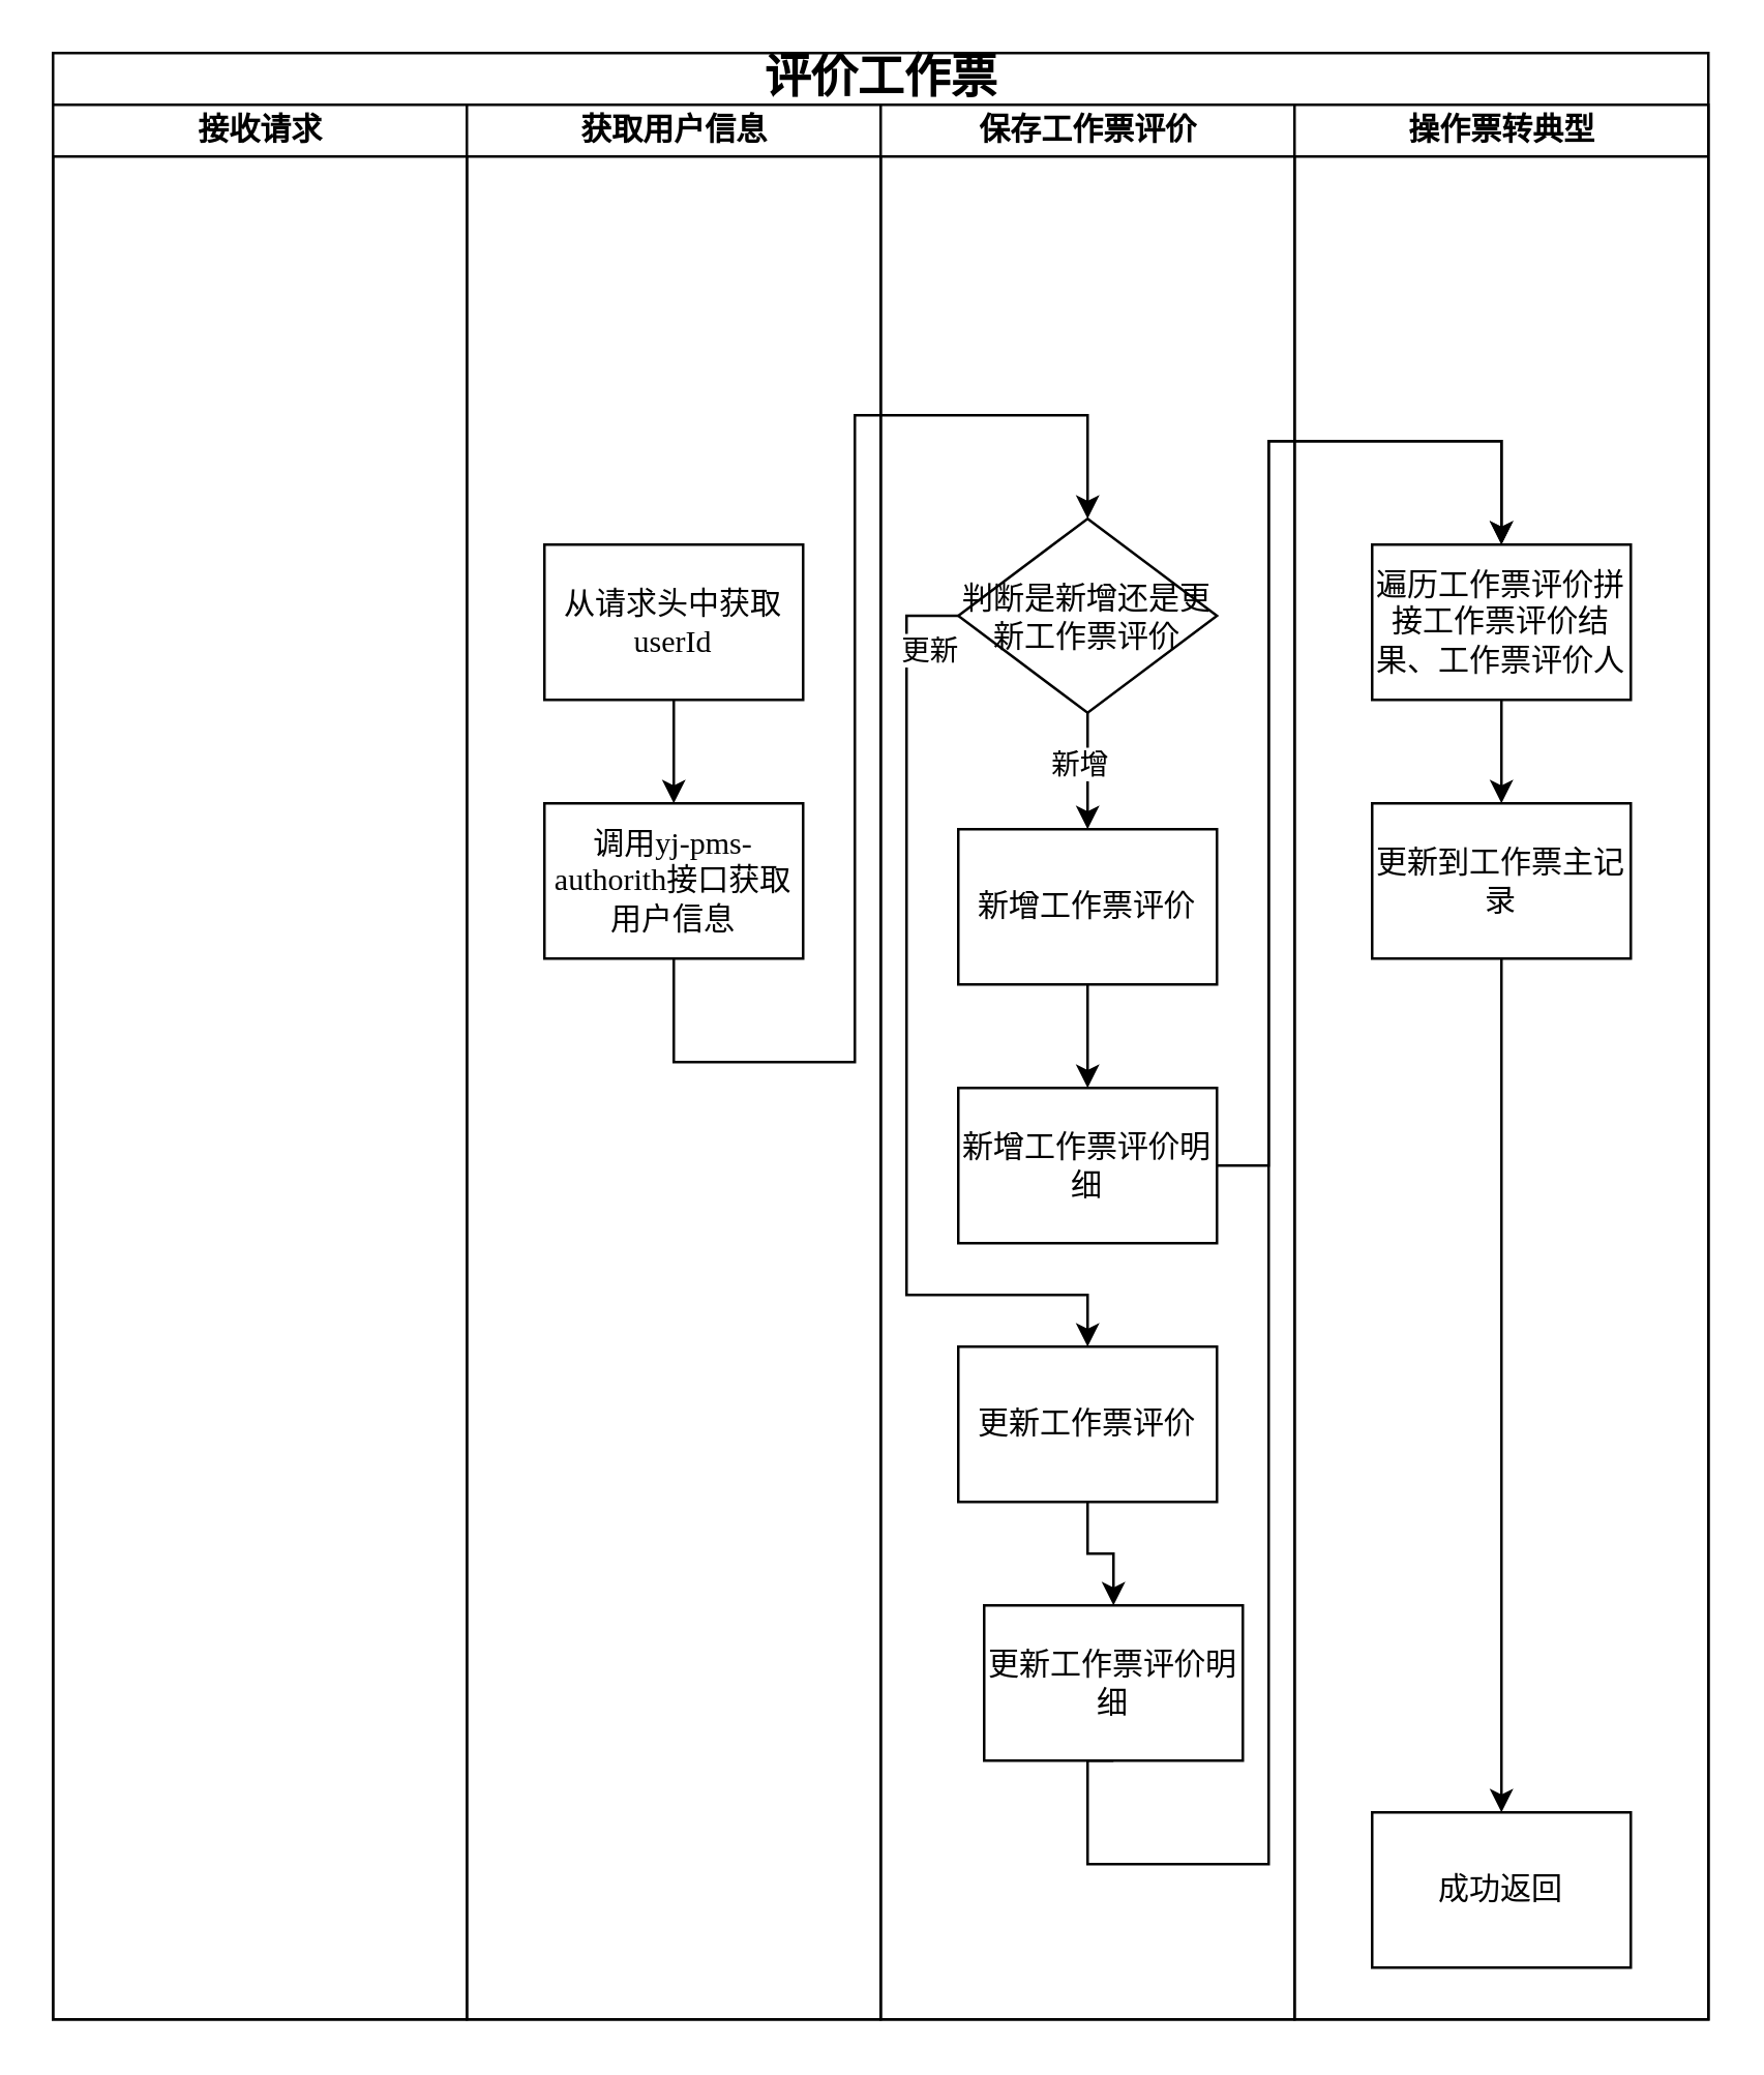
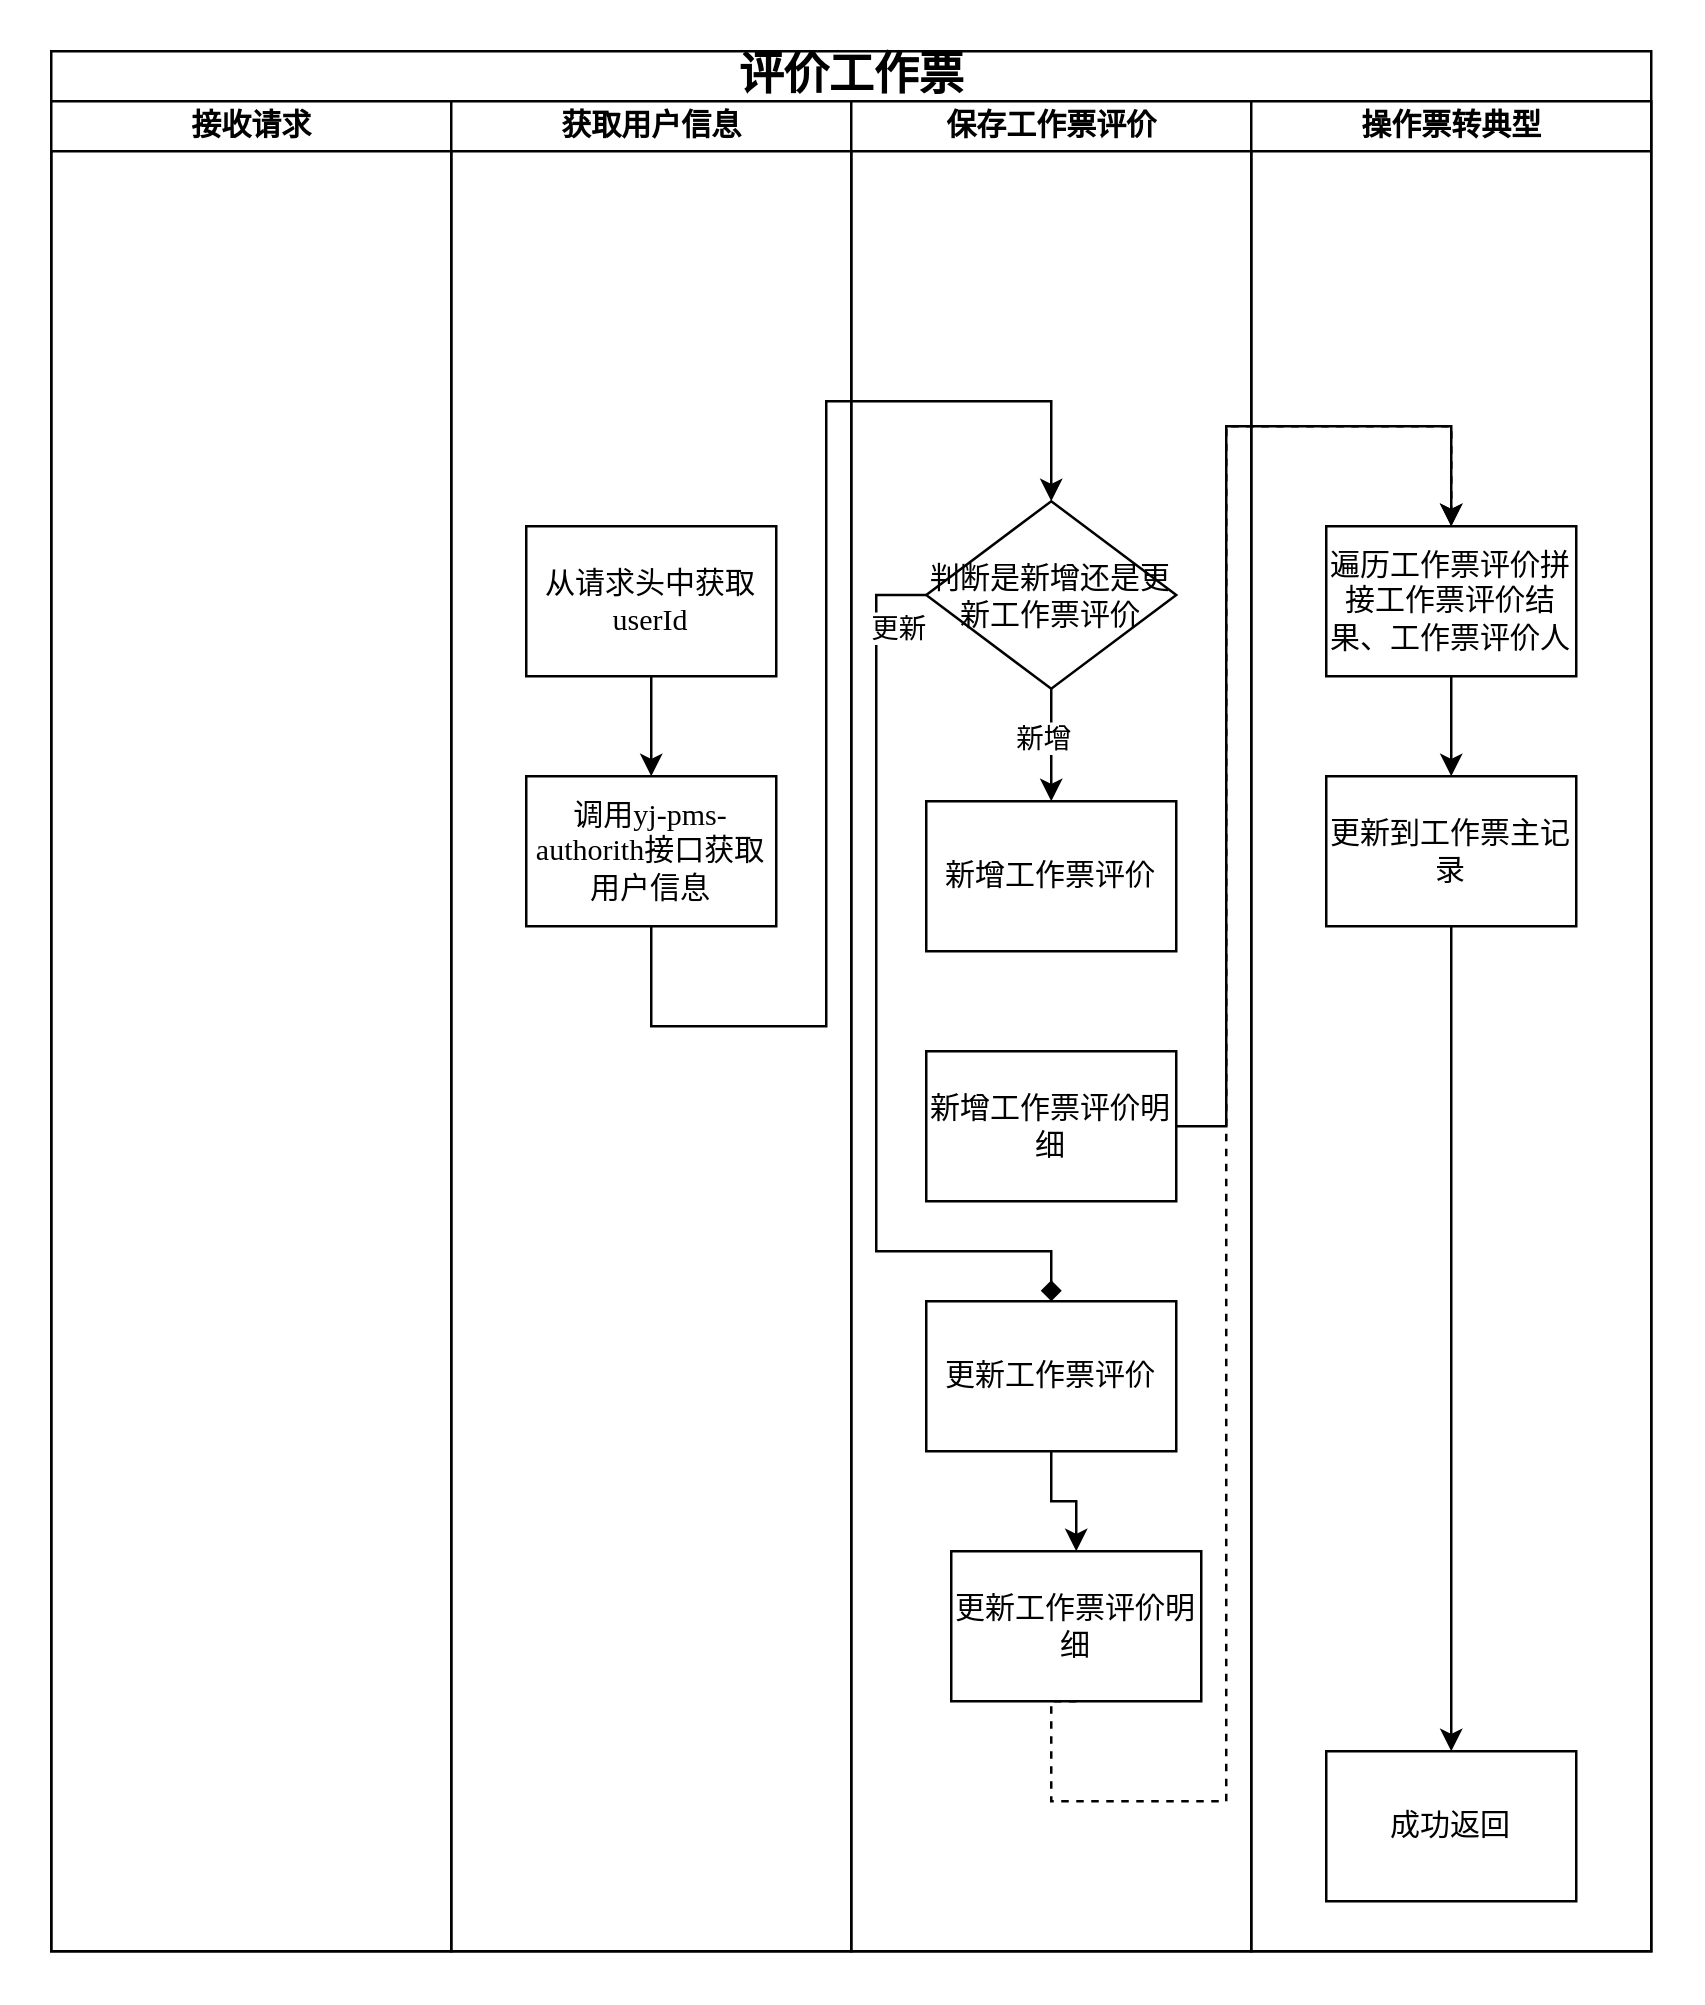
- <mxCell id="13" style="edgeStyle=orthogonalEdgeStyle;rounded=0;orthogonalLoop=1;jettySize=auto;html=1;exitX=0.5;exitY=1;exitDx=0;exitDy=0;entryX=0.5;entryY=0;entryDx=0;entryDy=0;" edge="1" parent="9" source="14" target="15"><mxGeometry relative="1" as="geometry" /></mxCell>
- <mxCell id="20" style="edgeStyle=orthogonalEdgeStyle;rounded=0;orthogonalLoop=1;jettySize=auto;html=1;exitX=0;exitY=0.5;exitDx=0;exitDy=0;entryX=0.5;entryY=0;entryDx=0;entryDy=0;" edge="1" parent="9" source="22" target="17"><mxGeometry relative="1" as="geometry"><Array as="points"><mxPoint x="10" y="198" /><mxPoint x="10" y="460" /><mxPoint x="80" y="460" /></Array></mxGeometry></mxCell>
+ <mxCell id="20" style="edgeStyle=orthogonalEdgeStyle;rounded=0;orthogonalLoop=1;jettySize=auto;html=1;exitX=0;exitY=0.5;exitDx=0;exitDy=0;entryX=0.5;entryY=0;entryDx=0;entryDy=0;endArrow=diamond;" edge="1" parent="9" source="22" target="17"><mxGeometry relative="1" as="geometry"><Array as="points"><mxPoint x="10" y="198" /><mxPoint x="10" y="460" /><mxPoint x="80" y="460" /></Array></mxGeometry></mxCell>
- <mxCell id="30" style="edgeStyle=orthogonalEdgeStyle;rounded=0;orthogonalLoop=1;jettySize=auto;html=1;exitX=0.5;exitY=1;exitDx=0;exitDy=0;entryX=0.5;entryY=0;entryDx=0;entryDy=0;" edge="1" parent="2" source="23" target="26"><mxGeometry relative="1" as="geometry"><Array as="points"><mxPoint x="400" y="700" /><mxPoint x="470" y="700" /><mxPoint x="470" y="150" /><mxPoint x="560" y="150" /></Array></mxGeometry></mxCell>
+ <mxCell id="30" style="edgeStyle=orthogonalEdgeStyle;rounded=0;orthogonalLoop=1;jettySize=auto;html=1;exitX=0.5;exitY=1;exitDx=0;exitDy=0;entryX=0.5;entryY=0;entryDx=0;entryDy=0;dashed=1;" edge="1" parent="2" source="23" target="26"><mxGeometry relative="1" as="geometry"><Array as="points"><mxPoint x="400" y="700" /><mxPoint x="470" y="700" /><mxPoint x="470" y="150" /><mxPoint x="560" y="150" /></Array></mxGeometry></mxCell>
